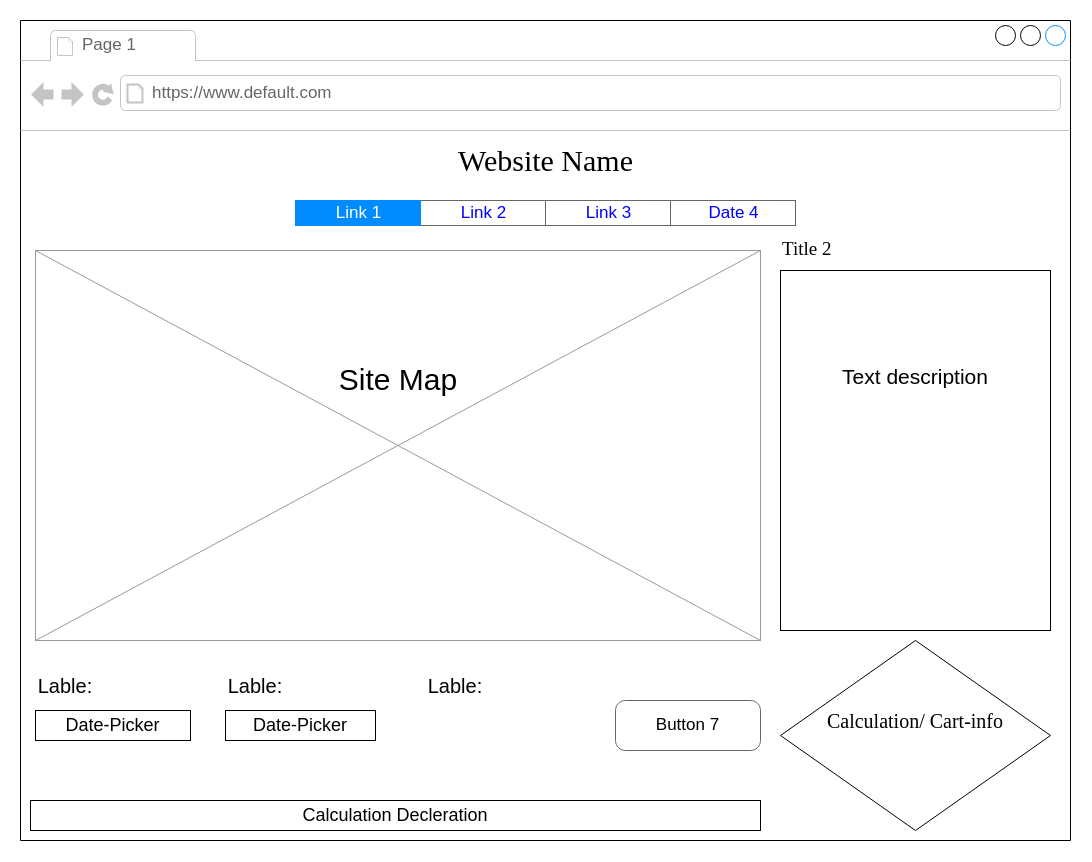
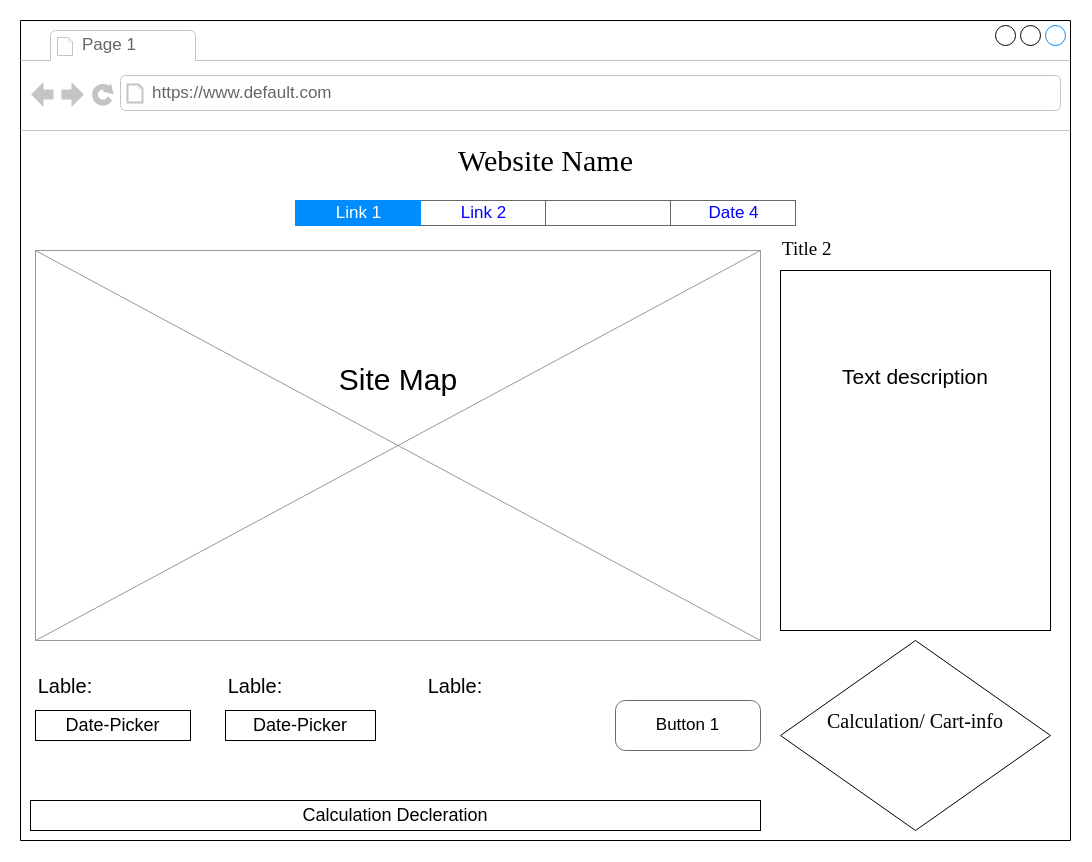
- <mxCell id="12" value="Link 3" style="strokeColor=inherit;fillColor=inherit;gradientColor=inherit;strokeWidth=1;shadow=0;dashed=0;align=center;html=1;shape=mxgraph.mockup.text.rrect;rSize=0;fontSize=17;fontColor=#0000ff;" parent="10" vertex="1"><mxGeometry x="250" width="125" height="25" as="geometry" /></mxCell>
- <mxCell id="6" value="Button 7" style="strokeWidth=1;shadow=0;dashed=0;align=center;html=1;shape=mxgraph.mockup.buttons.button;strokeColor=#666666;mainText=;buttonStyle=round;fontSize=17;fontStyle=0;fillColor=none;whiteSpace=wrap;rounded=0;labelBackgroundColor=none;" parent="2" vertex="1"><mxGeometry x="595" y="680" width="145" height="50" as="geometry" /></mxCell>
+ <mxCell id="6" value="Button 1" style="strokeWidth=1;shadow=0;dashed=0;align=center;html=1;shape=mxgraph.mockup.buttons.button;strokeColor=#666666;mainText=;buttonStyle=round;fontSize=17;fontStyle=0;fillColor=none;whiteSpace=wrap;rounded=0;labelBackgroundColor=none;" parent="2" vertex="1"><mxGeometry x="595" y="680" width="145" height="50" as="geometry" /></mxCell>
